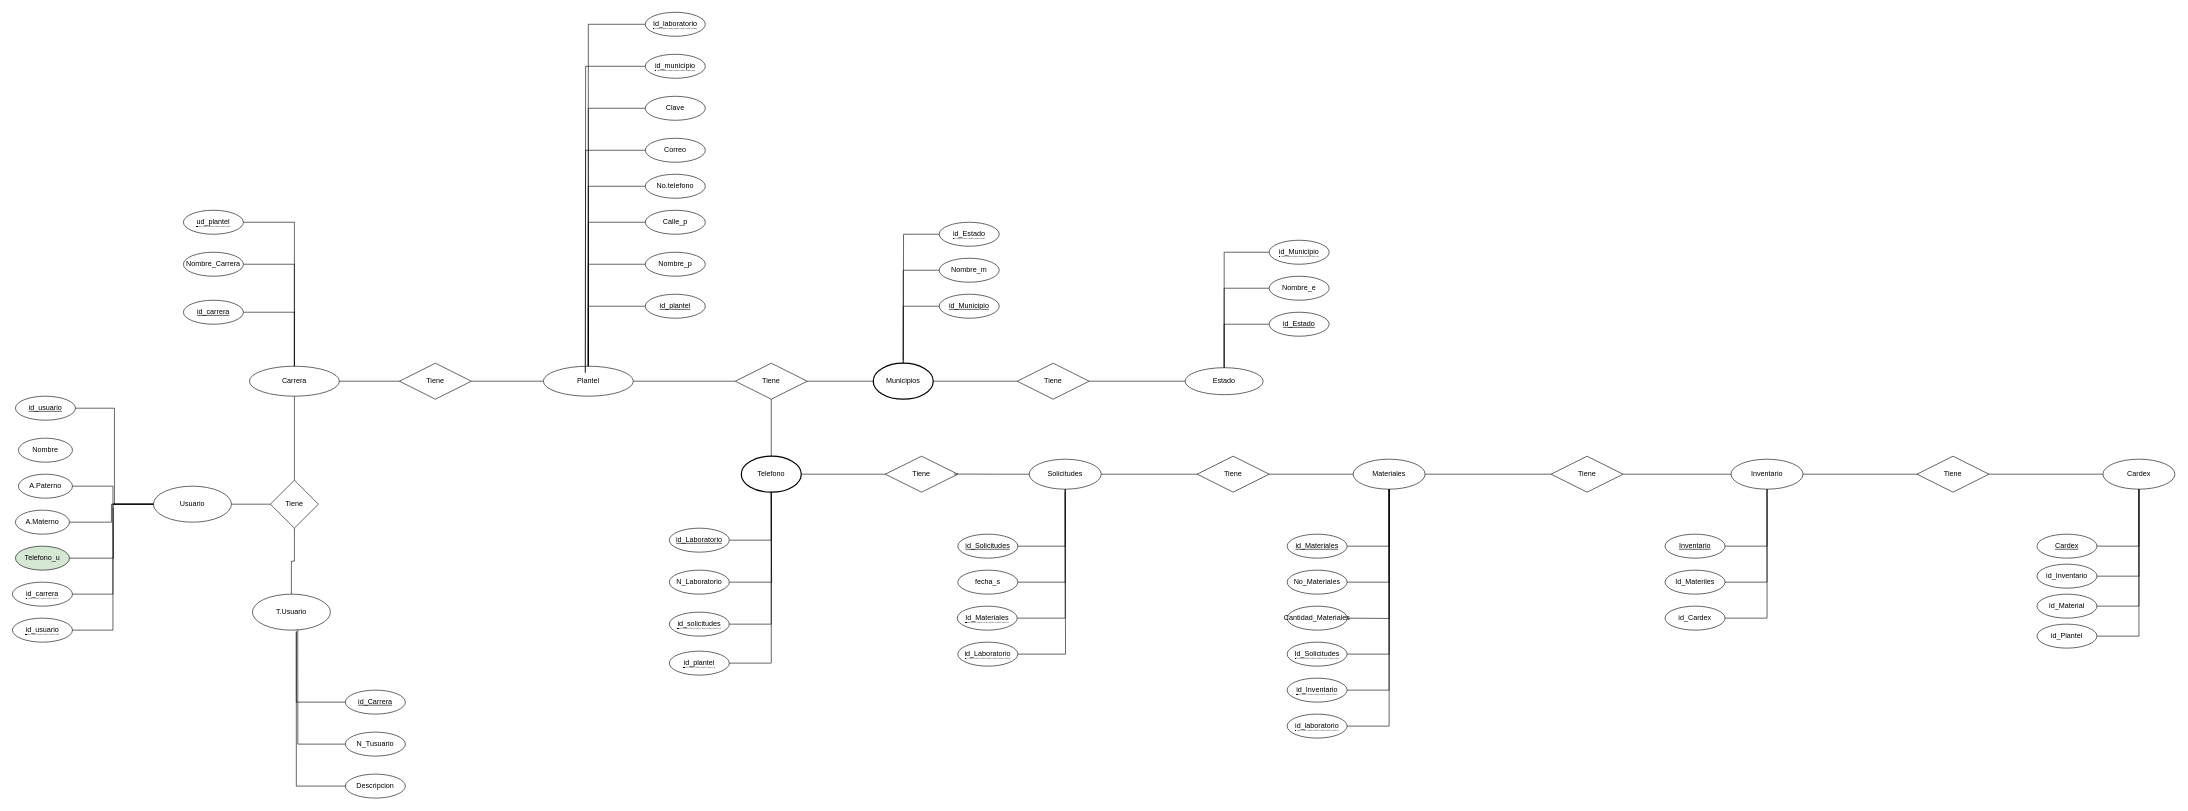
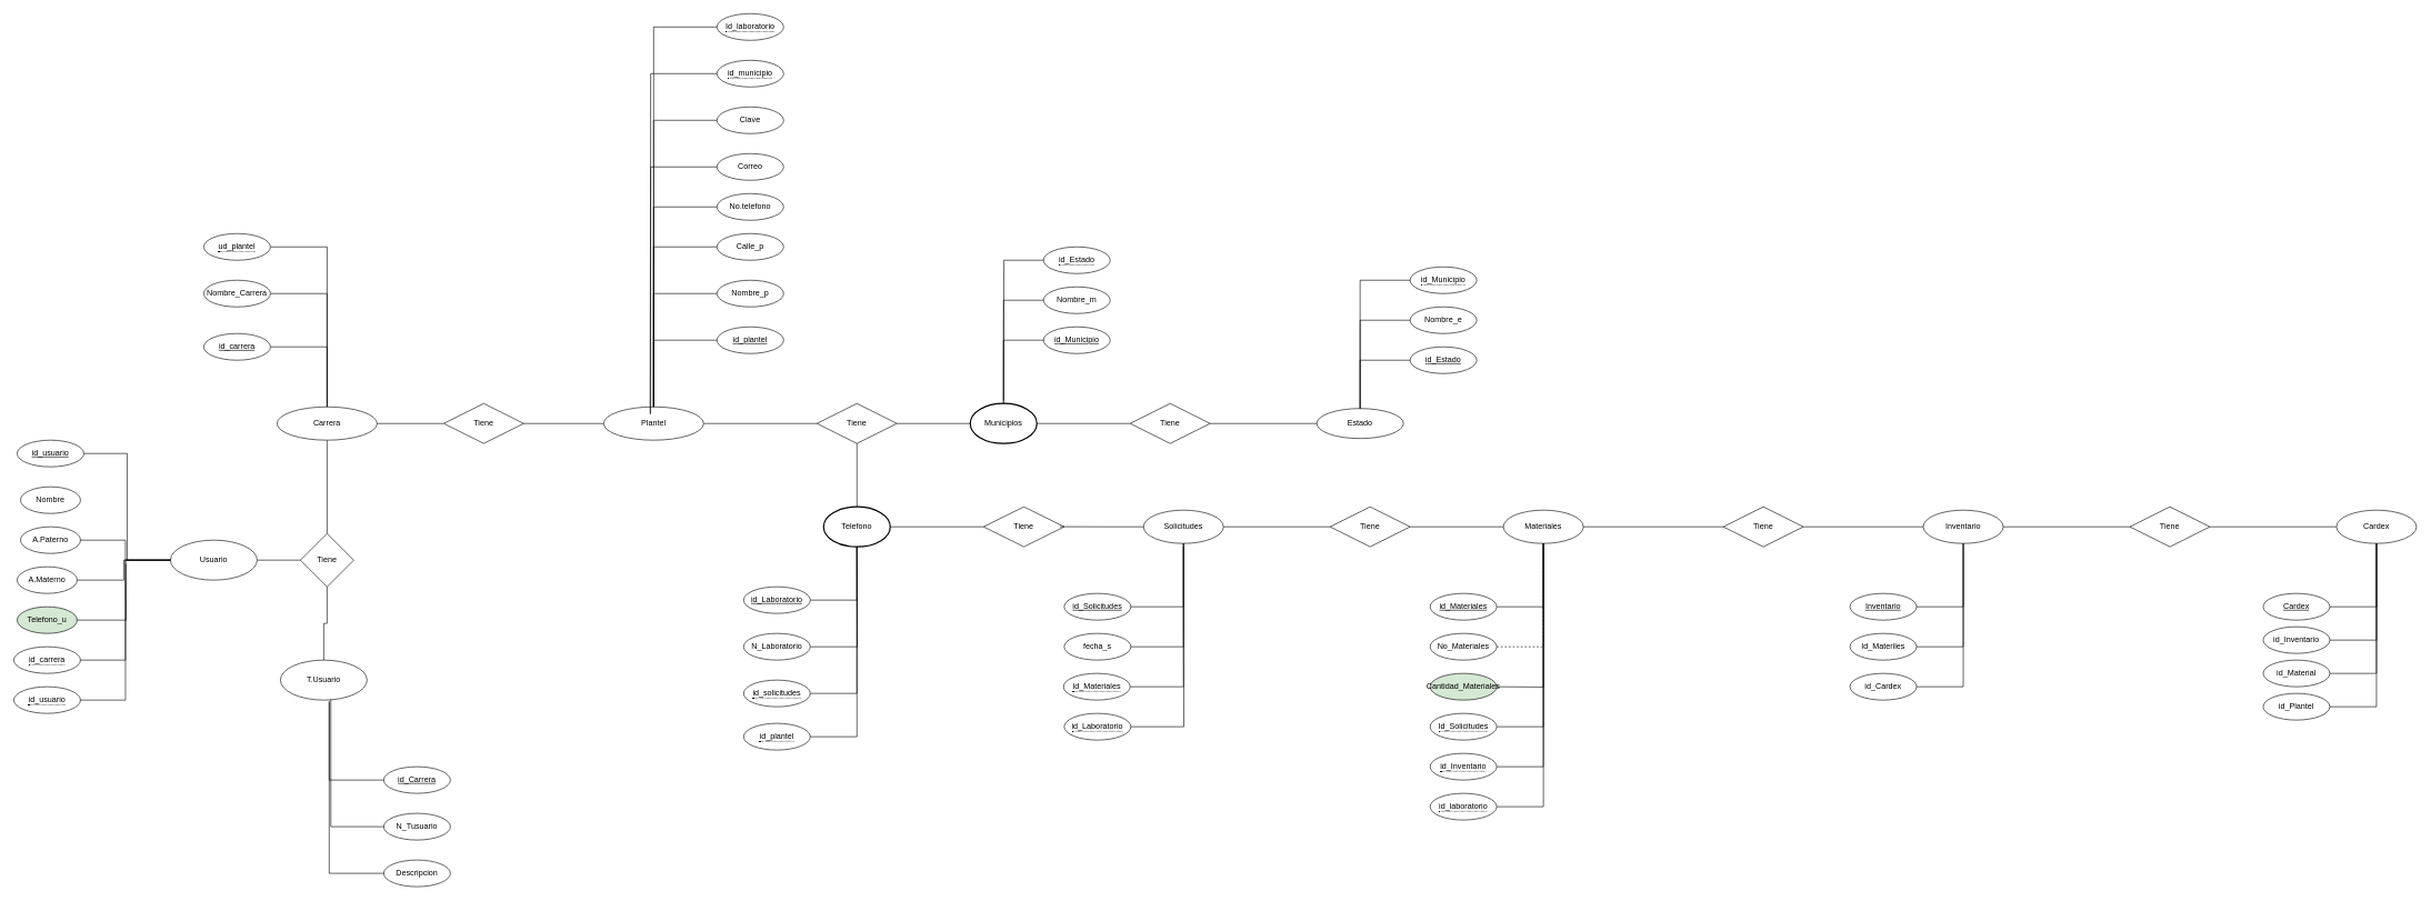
- <mxCell id="102" style="edgeStyle=orthogonalEdgeStyle;rounded=0;orthogonalLoop=1;jettySize=auto;html=1;entryX=0.5;entryY=1;entryDx=0;entryDy=0;endArrow=none;endFill=0;" edge="1" parent="1" source="103" target="99"><mxGeometry relative="1" as="geometry" /></mxCell>
+ <mxCell id="102" style="edgeStyle=orthogonalEdgeStyle;rounded=0;orthogonalLoop=1;jettySize=auto;html=1;entryX=0.5;entryY=1;entryDx=0;entryDy=0;endArrow=none;endFill=0;dashed=1;" edge="1" parent="1" source="103" target="99"><mxGeometry relative="1" as="geometry" /></mxCell>
- <mxCell id="127" value="Cantidad_Materiales" style="ellipse;whiteSpace=wrap;html=1;align=center;" vertex="1" parent="1"><mxGeometry x="2145" y="1010" width="100" height="40" as="geometry" /></mxCell>
+ <mxCell id="127" value="Cantidad_Materiales" style="ellipse;whiteSpace=wrap;html=1;align=center;fillColor=#d5e8d4;" vertex="1" parent="1"><mxGeometry x="2145" y="1010" width="100" height="40" as="geometry" /></mxCell>
